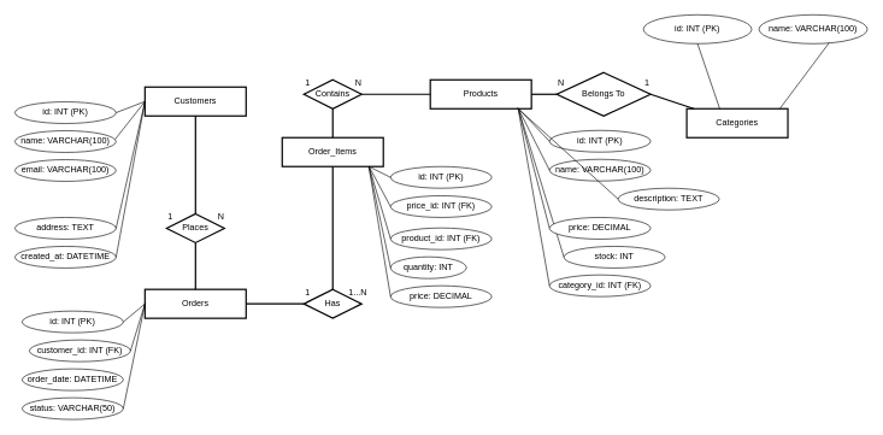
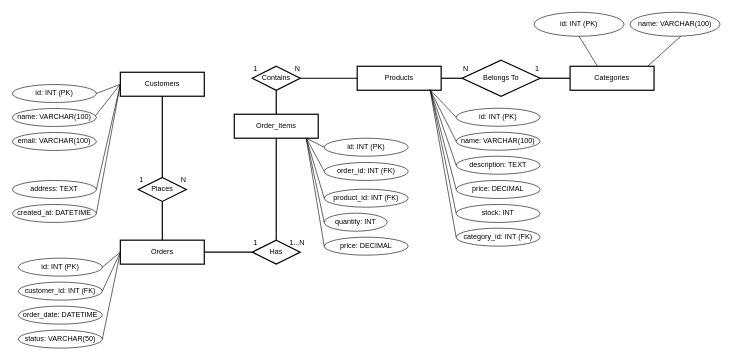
- <mxCell id="19" value="Categories" style="shape=rectangle;whiteSpace=wrap;html=1;strokeWidth=2;" vertex="1" parent="1"><mxGeometry x="950" y="150" width="140" height="40" as="geometry" /></mxCell>
+ <mxCell id="19" value="Categories" style="shape=rectangle;whiteSpace=wrap;html=1;strokeWidth=2;" vertex="1" parent="1"><mxGeometry x="950" y="110" width="140" height="40" as="geometry" /></mxCell>
- <mxCell id="15" value="description: TEXT" style="ellipse;whiteSpace=wrap;html=1;strokeWidth=1;" vertex="1" parent="1"><mxGeometry x="855" y="260" width="140" height="30" as="geometry" /></mxCell>
+ <mxCell id="15" value="description: TEXT" style="ellipse;whiteSpace=wrap;html=1;strokeWidth=1;" vertex="1" parent="1"><mxGeometry x="760" y="260" width="140" height="30" as="geometry" /></mxCell>
- <mxCell id="68" value="price_id: INT (FK)" style="ellipse;whiteSpace=wrap;html=1;strokeWidth=1;" vertex="1" parent="1"><mxGeometry x="540" y="270.44" width="140" height="30" as="geometry" /></mxCell>
+ <mxCell id="68" value="order_id: INT (FK)" style="ellipse;whiteSpace=wrap;html=1;strokeWidth=1;" vertex="1" parent="1"><mxGeometry x="540" y="270.44" width="140" height="30" as="geometry" /></mxCell>
- <mxCell id="17" value="stock: INT" style="ellipse;whiteSpace=wrap;html=1;strokeWidth=1;" vertex="1" parent="1"><mxGeometry x="780" y="340.44" width="140" height="30" as="geometry" /></mxCell>
+ <mxCell id="17" value="stock: INT" style="ellipse;whiteSpace=wrap;html=1;strokeWidth=1;" vertex="1" parent="1"><mxGeometry x="760" y="340.44" width="140" height="30" as="geometry" /></mxCell>
- <mxCell id="24" value="customer_id: INT (FK)" style="ellipse;whiteSpace=wrap;html=1;strokeWidth=1;" vertex="1" parent="1"><mxGeometry x="40" y="470" width="140" height="30" as="geometry" /></mxCell>
+ <mxCell id="24" value="customer_id: INT (FK)" style="ellipse;whiteSpace=wrap;html=1;strokeWidth=1;" vertex="1" parent="1"><mxGeometry x="30" y="470" width="140" height="30" as="geometry" /></mxCell>
